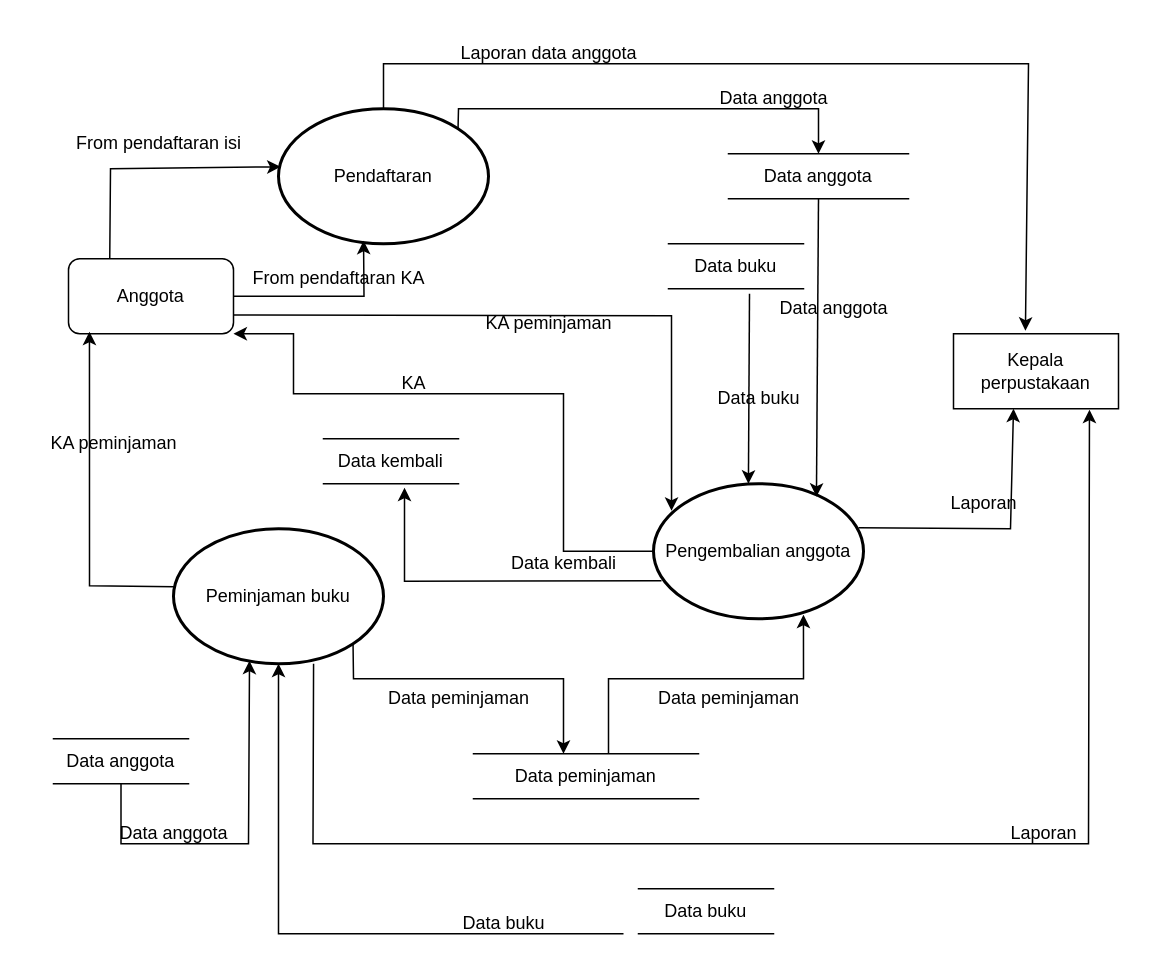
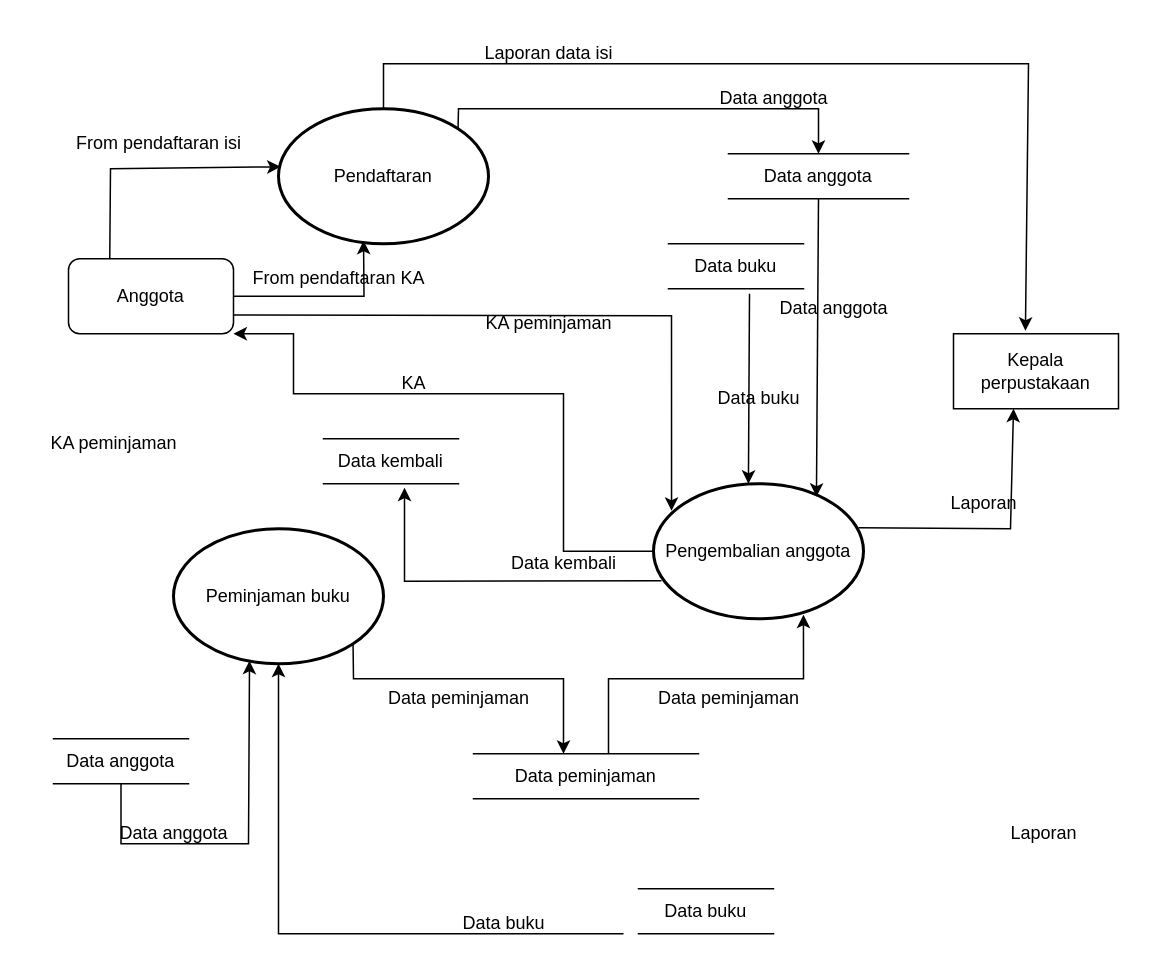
- <mxCell id="34" value="Laporan data anggota" style="text;html=1;align=center;verticalAlign=middle;resizable=0;points=[];autosize=1;strokeColor=none;fillColor=none;" parent="1" vertex="1"><mxGeometry x="295" y="20" width="140" height="30" as="geometry" /></mxCell>
+ <mxCell id="34" value="Laporan data isi" style="text;html=1;align=center;verticalAlign=middle;resizable=0;points=[];autosize=1;strokeColor=none;fillColor=none;" parent="1" vertex="1"><mxGeometry x="295" y="20" width="140" height="30" as="geometry" /></mxCell>
- <mxCell id="11" value="" style="endArrow=classic;html=1;rounded=0;exitX=0.005;exitY=0.43;exitDx=0;exitDy=0;exitPerimeter=0;entryX=0.127;entryY=0.973;entryDx=0;entryDy=0;entryPerimeter=0;" parent="1" source="10" target="3" edge="1"><mxGeometry width="50" height="50" relative="1" as="geometry"><mxPoint x="65" y="342" as="sourcePoint" /><mxPoint x="115" y="292" as="targetPoint" /><Array as="points"><mxPoint x="59" y="390" /></Array></mxGeometry></mxCell>
- <mxCell id="27" value="" style="endArrow=classic;html=1;rounded=0;exitX=0.667;exitY=1;exitDx=0;exitDy=0;exitPerimeter=0;entryX=0.824;entryY=1.013;entryDx=0;entryDy=0;entryPerimeter=0;" parent="1" source="10" target="14" edge="1"><mxGeometry width="50" height="50" relative="1" as="geometry"><mxPoint x="415" y="492" as="sourcePoint" /><mxPoint x="465" y="442" as="targetPoint" /><Array as="points"><mxPoint x="208" y="562" /><mxPoint x="725" y="562" /></Array></mxGeometry></mxCell>
